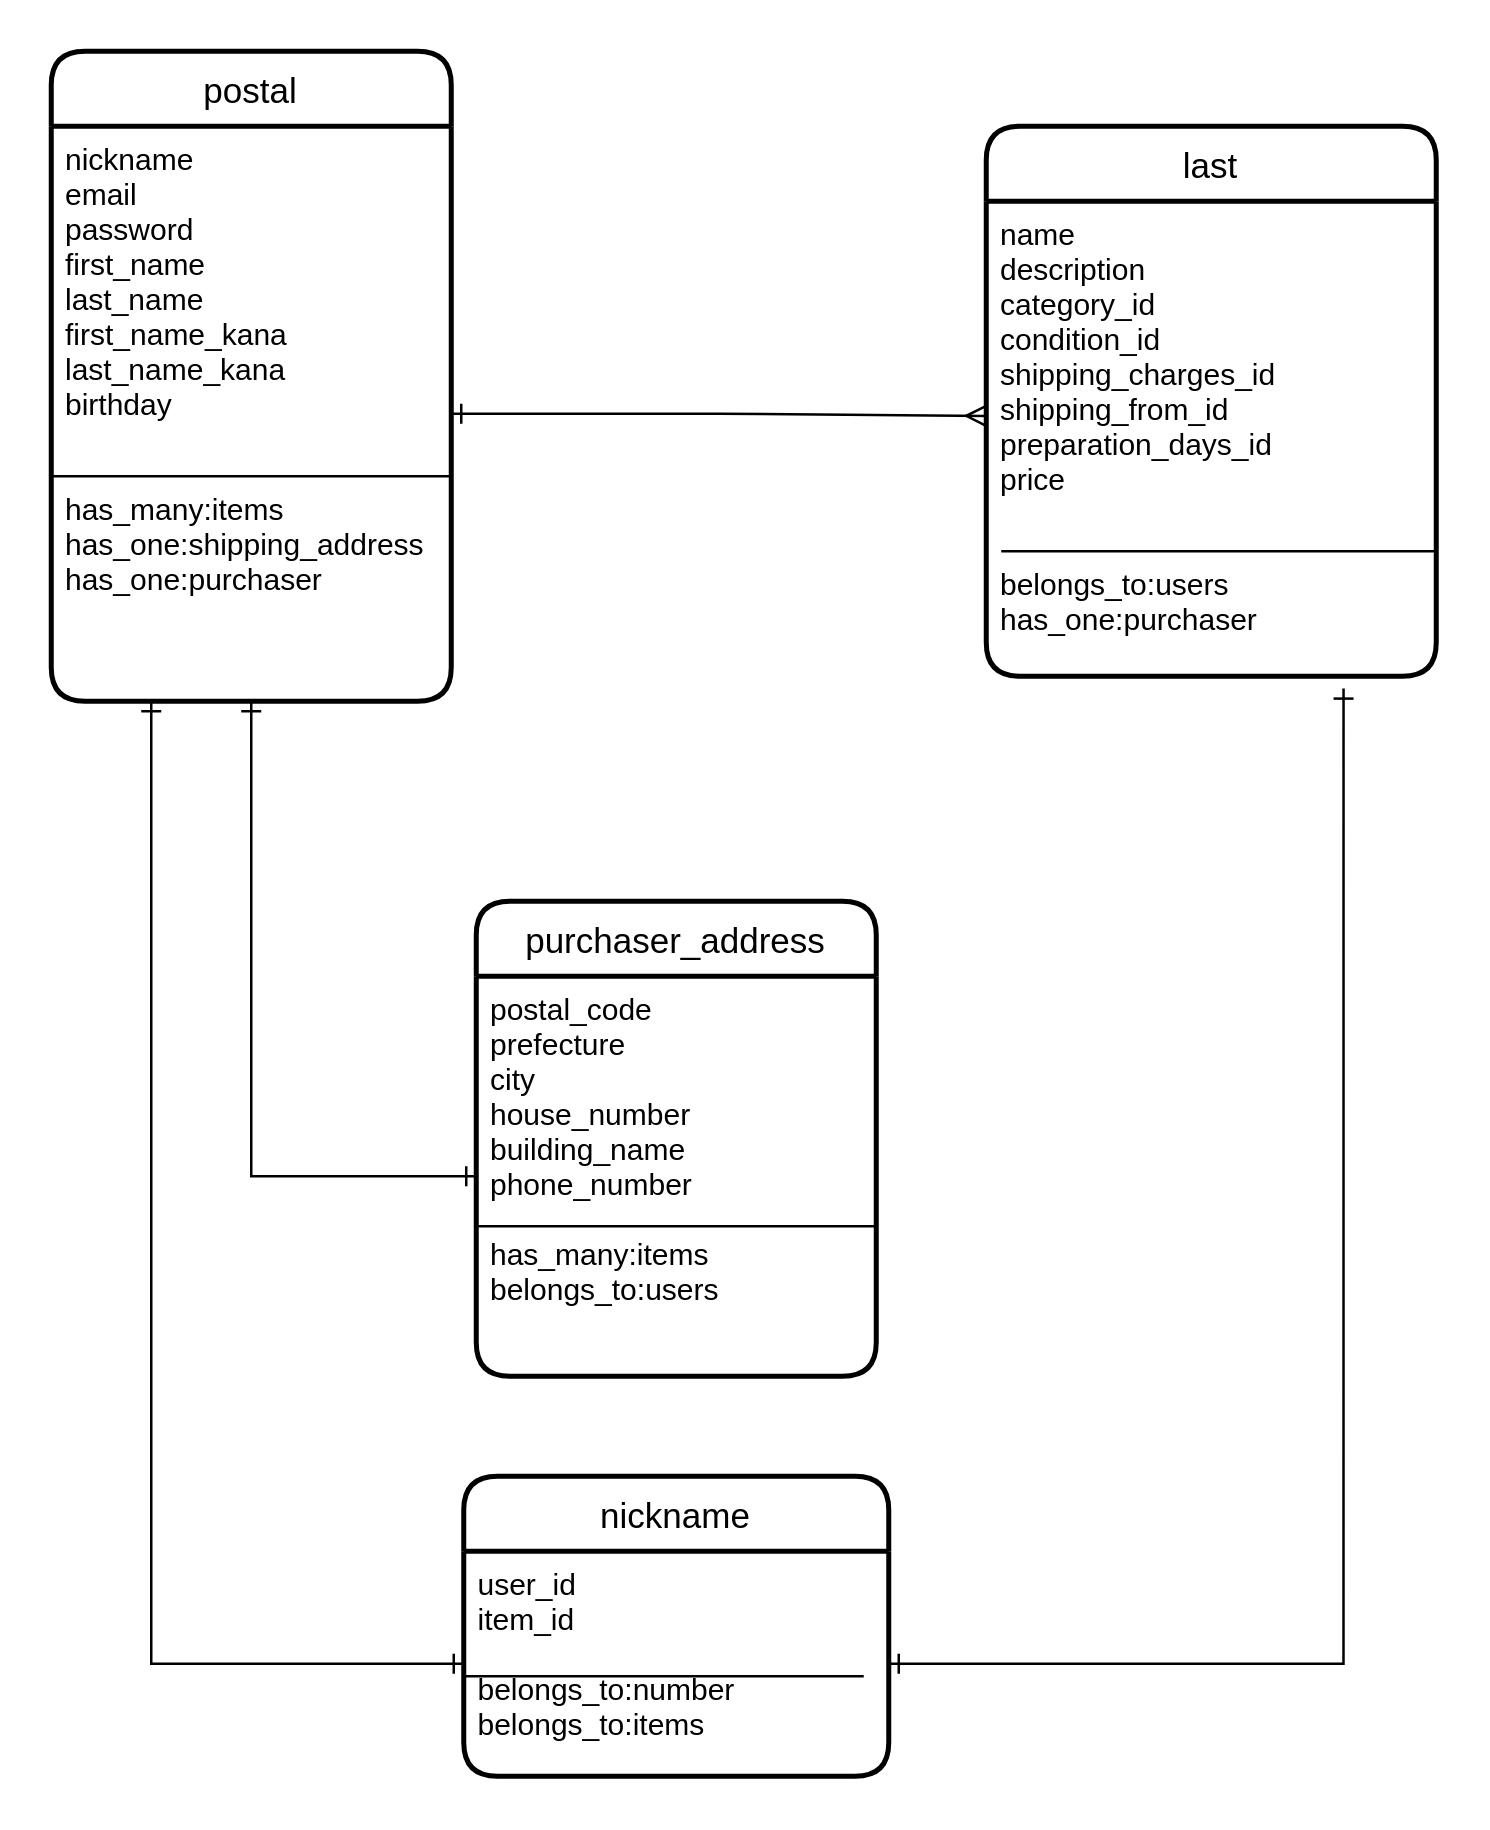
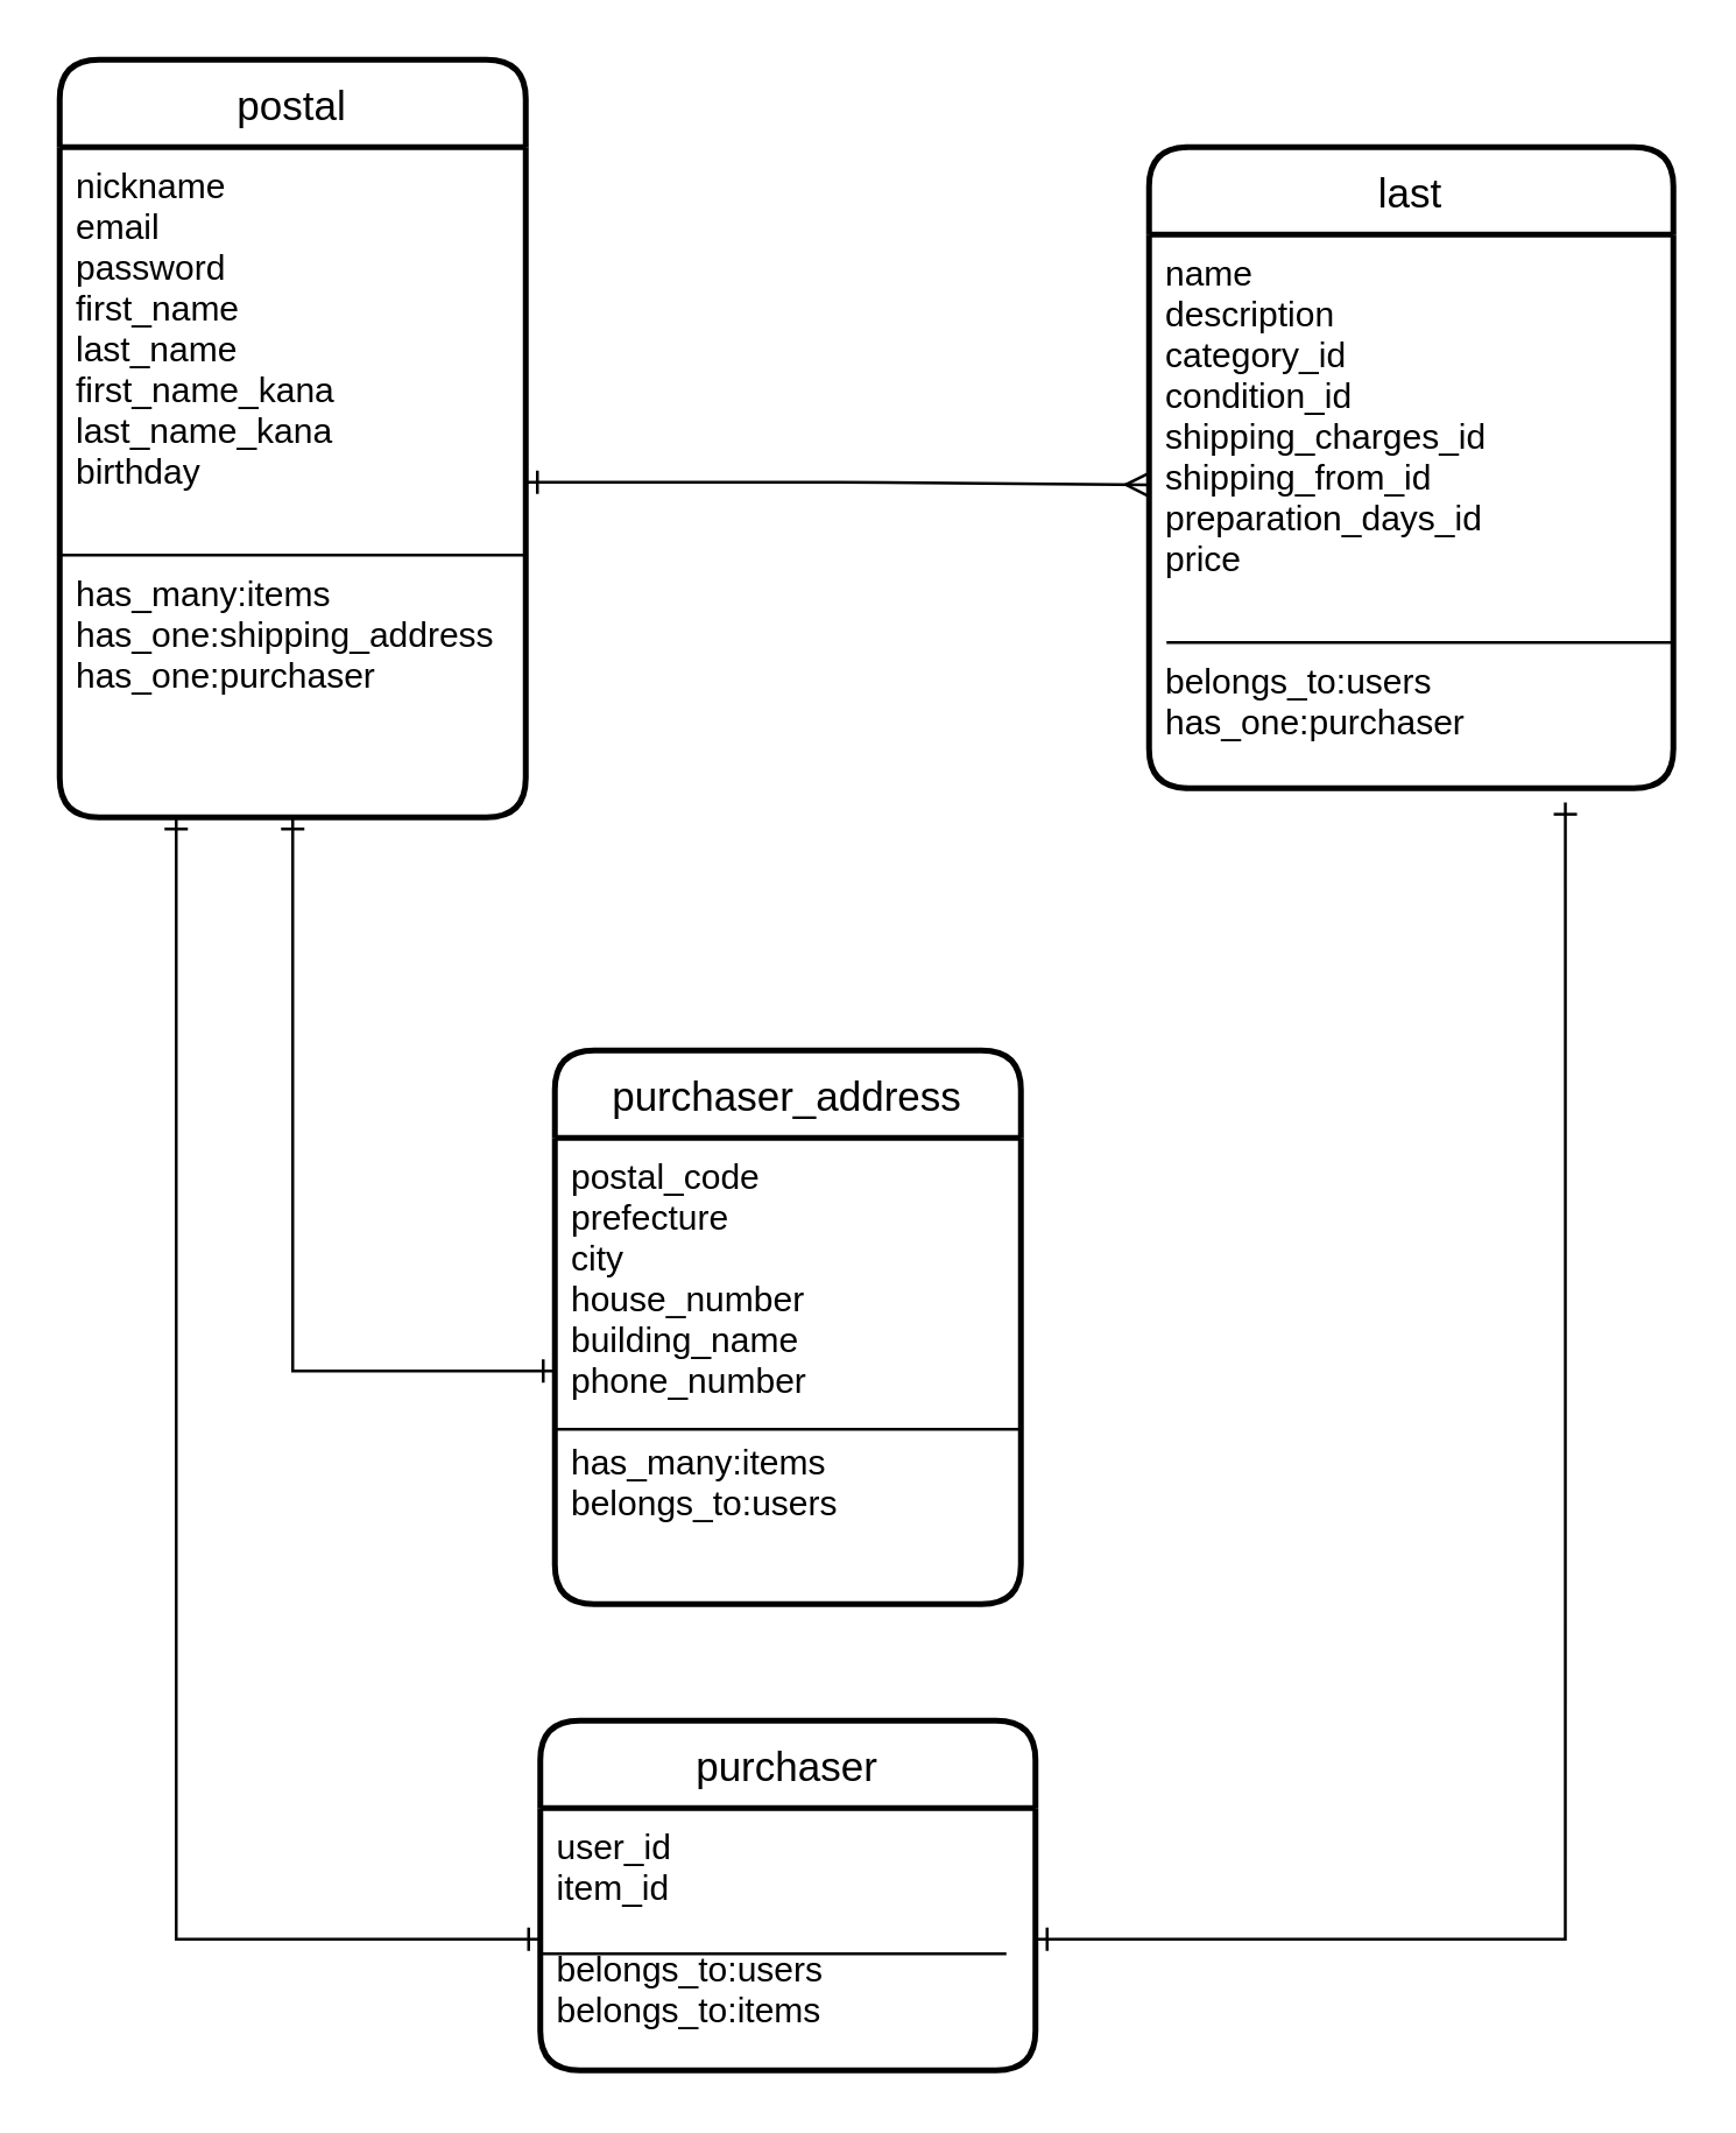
- <mxCell id="16" value="nickname" style="swimlane;childLayout=stackLayout;horizontal=1;startSize=30;horizontalStack=0;rounded=1;fontSize=14;fontStyle=0;strokeWidth=2;resizeParent=0;resizeLast=1;shadow=0;dashed=0;align=center;" vertex="1" parent="1"><mxGeometry x="185" y="590" width="170" height="120" as="geometry" /></mxCell>
+ <mxCell id="16" value="purchaser" style="swimlane;childLayout=stackLayout;horizontal=1;startSize=30;horizontalStack=0;rounded=1;fontSize=14;fontStyle=0;strokeWidth=2;resizeParent=0;resizeLast=1;shadow=0;dashed=0;align=center;" vertex="1" parent="1"><mxGeometry x="185" y="590" width="170" height="120" as="geometry" /></mxCell>
- <mxCell id="17" value="user_id&#10;item_id&#10;&#10;belongs_to:number&#10;belongs_to:items" style="align=left;strokeColor=none;fillColor=none;spacingLeft=4;fontSize=12;verticalAlign=top;resizable=0;rotatable=0;part=1;" vertex="1" parent="16"><mxGeometry y="30" width="170" height="90" as="geometry" /></mxCell>
+ <mxCell id="17" value="user_id&#10;item_id&#10;&#10;belongs_to:users&#10;belongs_to:items" style="align=left;strokeColor=none;fillColor=none;spacingLeft=4;fontSize=12;verticalAlign=top;resizable=0;rotatable=0;part=1;" vertex="1" parent="16"><mxGeometry y="30" width="170" height="90" as="geometry" /></mxCell>
